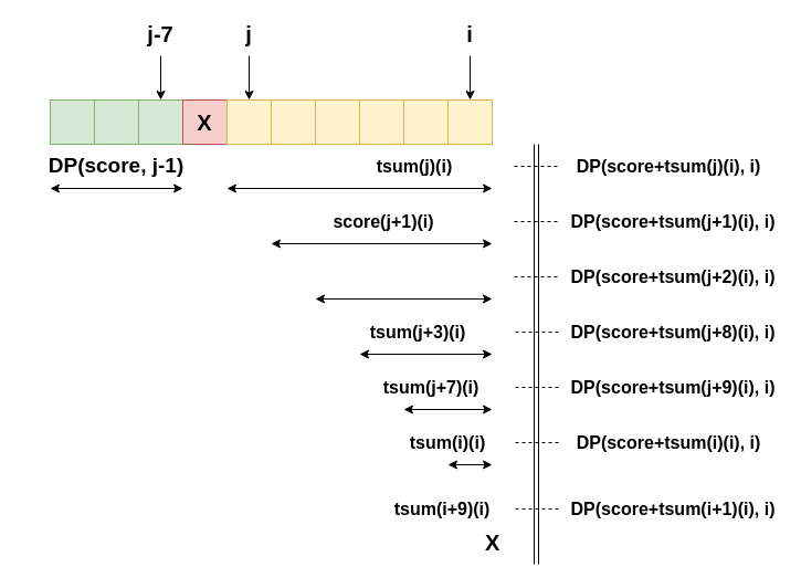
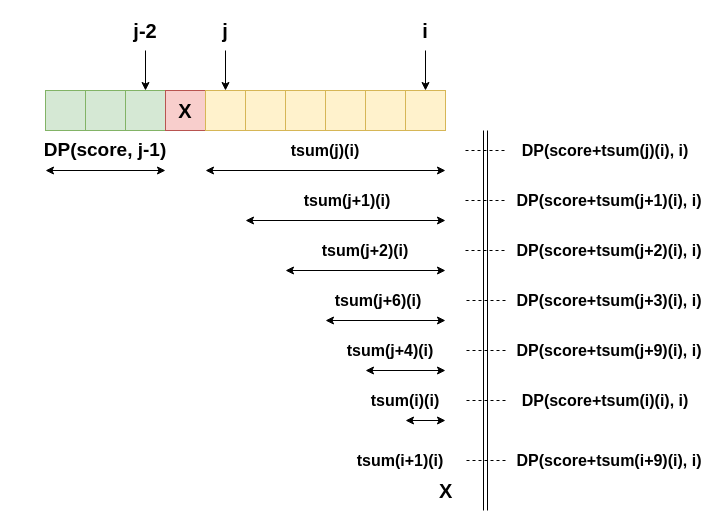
- <mxCell id="40" value="&lt;b&gt;&lt;font style=&quot;font-size: 20px&quot;&gt;j-7&lt;/font&gt;&lt;/b&gt;" style="text;html=1;strokeColor=none;fillColor=none;align=center;verticalAlign=middle;whiteSpace=wrap;rounded=0;" vertex="1" parent="1"><mxGeometry x="125" y="20" width="40" height="20" as="geometry" /></mxCell>
+ <mxCell id="40" value="&lt;b&gt;&lt;font style=&quot;font-size: 20px&quot;&gt;j-2&lt;/font&gt;&lt;/b&gt;" style="text;html=1;strokeColor=none;fillColor=none;align=center;verticalAlign=middle;whiteSpace=wrap;rounded=0;" vertex="1" parent="1"><mxGeometry x="125" y="20" width="40" height="20" as="geometry" /></mxCell>
- <mxCell id="17" value="&lt;font style=&quot;font-size: 16px&quot;&gt;tsum(j)(i)&lt;/font&gt;" style="text;html=1;strokeColor=none;fillColor=none;align=center;verticalAlign=middle;whiteSpace=wrap;rounded=0;fontStyle=1" vertex="1" parent="1"><mxGeometry x="285" y="140" width="180" height="20" as="geometry" /></mxCell>
+ <mxCell id="17" value="&lt;font style=&quot;font-size: 16px&quot;&gt;tsum(j)(i)&lt;/font&gt;" style="text;html=1;strokeColor=none;fillColor=none;align=center;verticalAlign=middle;whiteSpace=wrap;rounded=0;fontStyle=1" vertex="1" parent="1"><mxGeometry x="235" y="140" width="180" height="20" as="geometry" /></mxCell>
- <mxCell id="19" value="&lt;font style=&quot;font-size: 16px&quot;&gt;score(j+1)(i)&lt;/font&gt;" style="text;html=1;strokeColor=none;fillColor=none;align=center;verticalAlign=middle;whiteSpace=wrap;rounded=0;fontStyle=1" vertex="1" parent="1"><mxGeometry x="257" y="190" width="180" height="20" as="geometry" /></mxCell>
+ <mxCell id="19" value="&lt;font style=&quot;font-size: 16px&quot;&gt;tsum(j+1)(i)&lt;/font&gt;" style="text;html=1;strokeColor=none;fillColor=none;align=center;verticalAlign=middle;whiteSpace=wrap;rounded=0;fontStyle=1" vertex="1" parent="1"><mxGeometry x="257" y="190" width="180" height="20" as="geometry" /></mxCell>
+ <mxCell id="21" value="&lt;font style=&quot;font-size: 16px&quot;&gt;tsum(j+2)(i)&lt;/font&gt;" style="text;html=1;strokeColor=none;fillColor=none;align=center;verticalAlign=middle;whiteSpace=wrap;rounded=0;fontStyle=1" vertex="1" parent="1"><mxGeometry x="305" y="240" width="120" height="20" as="geometry" /></mxCell>
- <mxCell id="23" value="&lt;font style=&quot;font-size: 16px&quot;&gt;tsum(j+3)(i)&lt;/font&gt;" style="text;html=1;strokeColor=none;fillColor=none;align=center;verticalAlign=middle;whiteSpace=wrap;rounded=0;fontStyle=1" vertex="1" parent="1"><mxGeometry x="323" y="290" width="110" height="20" as="geometry" /></mxCell>
+ <mxCell id="23" value="&lt;font style=&quot;font-size: 16px&quot;&gt;tsum(j+6)(i)&lt;/font&gt;" style="text;html=1;strokeColor=none;fillColor=none;align=center;verticalAlign=middle;whiteSpace=wrap;rounded=0;fontStyle=1" vertex="1" parent="1"><mxGeometry x="323" y="290" width="110" height="20" as="geometry" /></mxCell>
- <mxCell id="35" value="&lt;span style=&quot;font-size: 16px&quot;&gt;DP(score+tsum(j+8)(i), i)&lt;/span&gt;" style="text;html=1;strokeColor=none;fillColor=none;align=center;verticalAlign=middle;whiteSpace=wrap;rounded=0;fontStyle=1" vertex="1" parent="1"><mxGeometry x="515" y="290" width="188" height="20" as="geometry" /></mxCell>
+ <mxCell id="35" value="&lt;span style=&quot;font-size: 16px&quot;&gt;DP(score+tsum(j+3)(i), i)&lt;/span&gt;" style="text;html=1;strokeColor=none;fillColor=none;align=center;verticalAlign=middle;whiteSpace=wrap;rounded=0;fontStyle=1" vertex="1" parent="1"><mxGeometry x="515" y="290" width="188" height="20" as="geometry" /></mxCell>
- <mxCell id="25" value="&lt;font style=&quot;font-size: 16px&quot;&gt;tsum(j+7)(i)&lt;/font&gt;" style="text;html=1;strokeColor=none;fillColor=none;align=center;verticalAlign=middle;whiteSpace=wrap;rounded=0;fontStyle=1" vertex="1" parent="1"><mxGeometry x="335" y="340" width="110" height="20" as="geometry" /></mxCell>
+ <mxCell id="25" value="&lt;font style=&quot;font-size: 16px&quot;&gt;tsum(j+4)(i)&lt;/font&gt;" style="text;html=1;strokeColor=none;fillColor=none;align=center;verticalAlign=middle;whiteSpace=wrap;rounded=0;fontStyle=1" vertex="1" parent="1"><mxGeometry x="335" y="340" width="110" height="20" as="geometry" /></mxCell>
- <mxCell id="29" value="&lt;font style=&quot;font-size: 16px&quot;&gt;tsum(i+9)(i)&lt;/font&gt;" style="text;html=1;strokeColor=none;fillColor=none;align=center;verticalAlign=middle;whiteSpace=wrap;rounded=0;fontStyle=1" vertex="1" parent="1"><mxGeometry x="355" y="450" width="90" height="20" as="geometry" /></mxCell>
+ <mxCell id="29" value="&lt;font style=&quot;font-size: 16px&quot;&gt;tsum(i+1)(i)&lt;/font&gt;" style="text;html=1;strokeColor=none;fillColor=none;align=center;verticalAlign=middle;whiteSpace=wrap;rounded=0;fontStyle=1" vertex="1" parent="1"><mxGeometry x="355" y="450" width="90" height="20" as="geometry" /></mxCell>
- <mxCell id="38" value="&lt;span style=&quot;font-size: 16px&quot;&gt;DP(score+tsum(i+1)(i), i)&lt;/span&gt;" style="text;html=1;strokeColor=none;fillColor=none;align=center;verticalAlign=middle;whiteSpace=wrap;rounded=0;fontStyle=1" vertex="1" parent="1"><mxGeometry x="515" y="450" width="188" height="20" as="geometry" /></mxCell>
+ <mxCell id="38" value="&lt;span style=&quot;font-size: 16px&quot;&gt;DP(score+tsum(i+9)(i), i)&lt;/span&gt;" style="text;html=1;strokeColor=none;fillColor=none;align=center;verticalAlign=middle;whiteSpace=wrap;rounded=0;fontStyle=1" vertex="1" parent="1"><mxGeometry x="515" y="450" width="188" height="20" as="geometry" /></mxCell>
